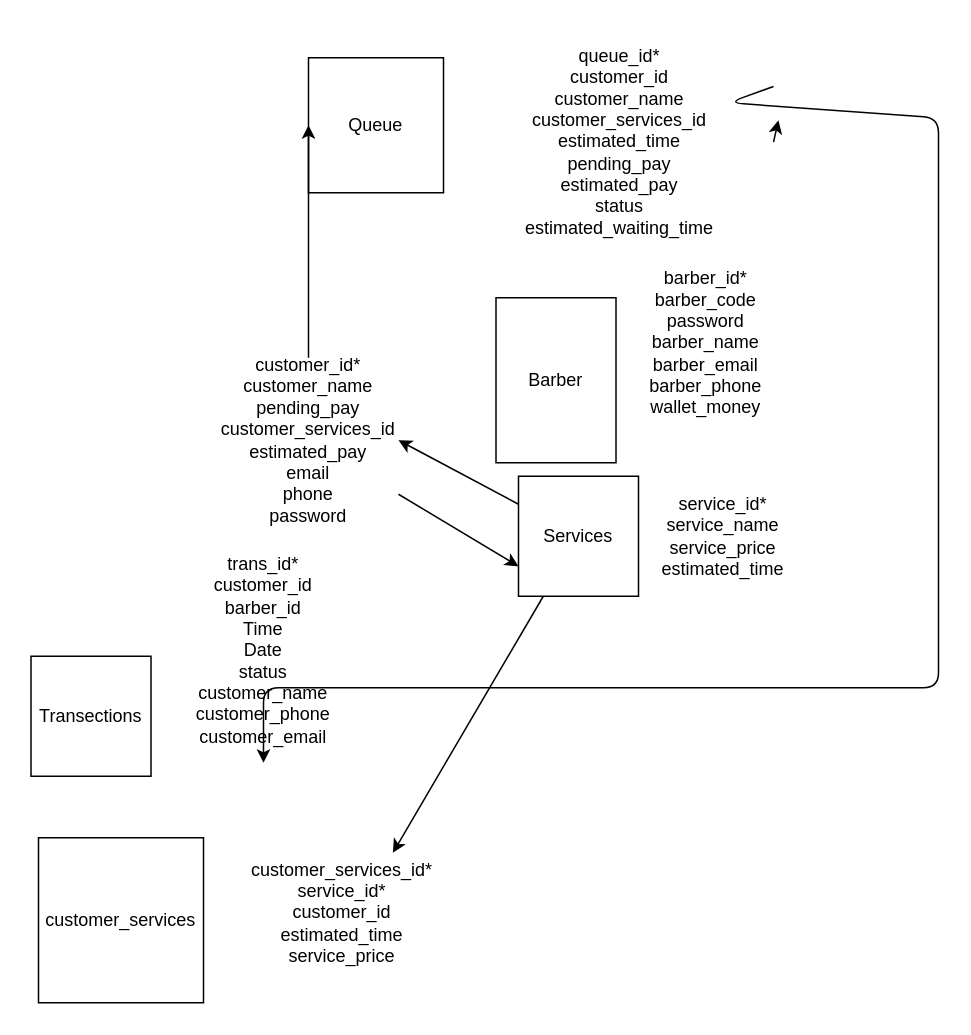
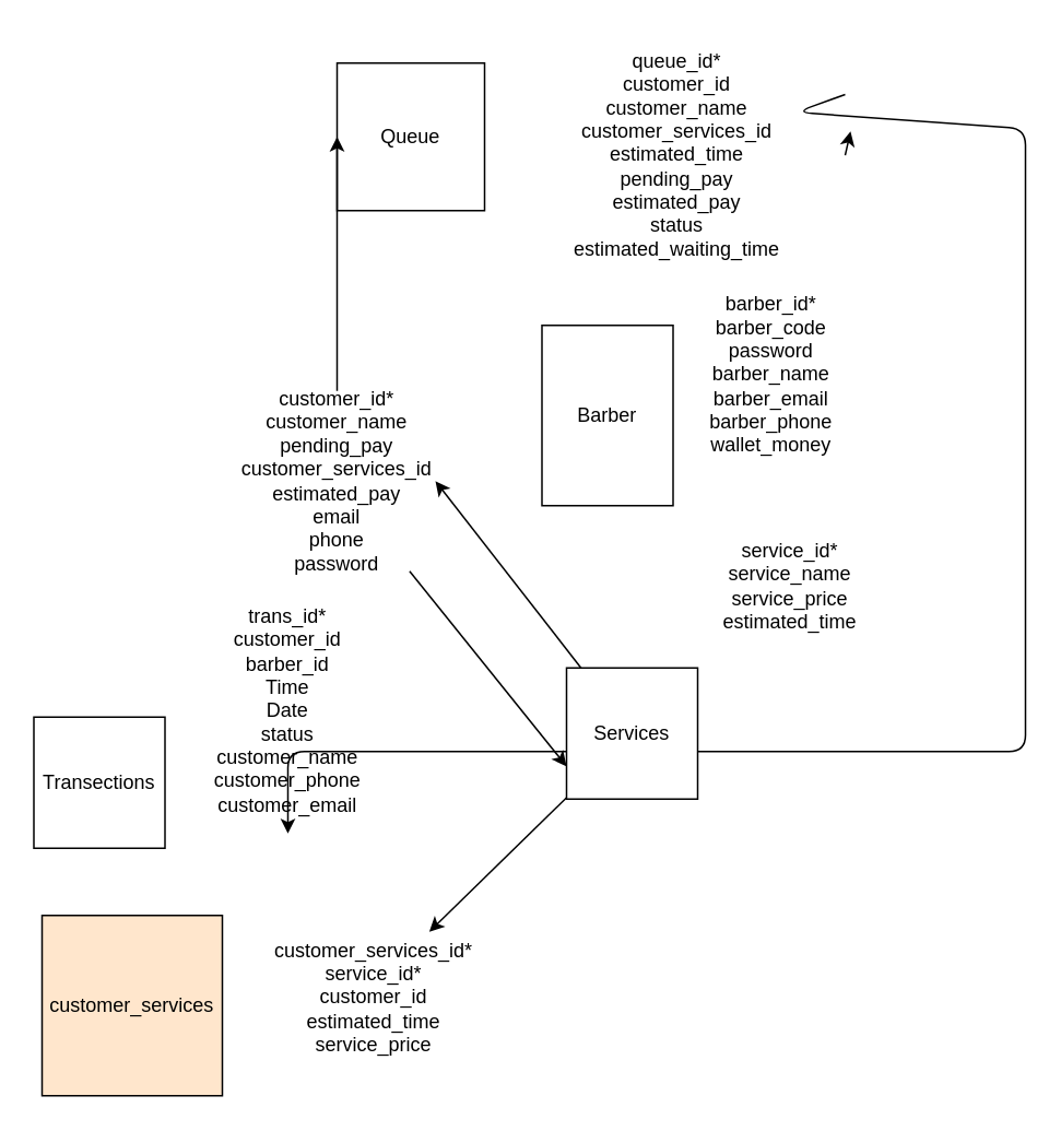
- <mxCell id="13" value="Services" style="whiteSpace=wrap;html=1;aspect=fixed;" vertex="1" parent="1"><mxGeometry x="345" y="317" width="80" height="80" as="geometry" /></mxCell>
+ <mxCell id="13" value="Services" style="whiteSpace=wrap;html=1;aspect=fixed;" vertex="1" parent="1"><mxGeometry x="345" y="407" width="80" height="80" as="geometry" /></mxCell>
- <mxCell id="18" value="customer_services" style="whiteSpace=wrap;html=1;aspect=fixed;" vertex="1" parent="1"><mxGeometry x="25" y="558" width="110" height="110" as="geometry" /></mxCell>
+ <mxCell id="18" value="customer_services" style="whiteSpace=wrap;html=1;aspect=fixed;fillColor=#ffe6cc;" vertex="1" parent="1"><mxGeometry x="25" y="558" width="110" height="110" as="geometry" /></mxCell>
